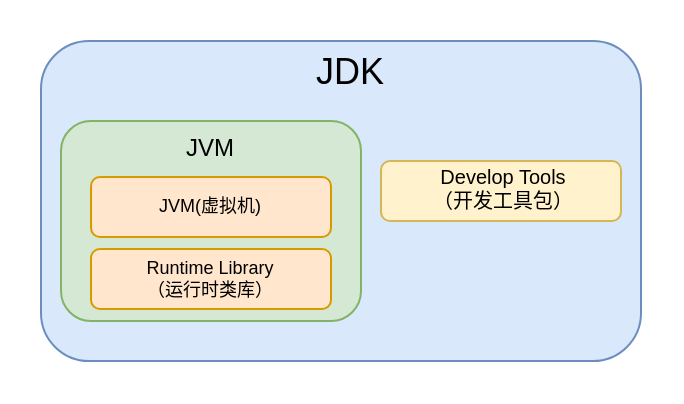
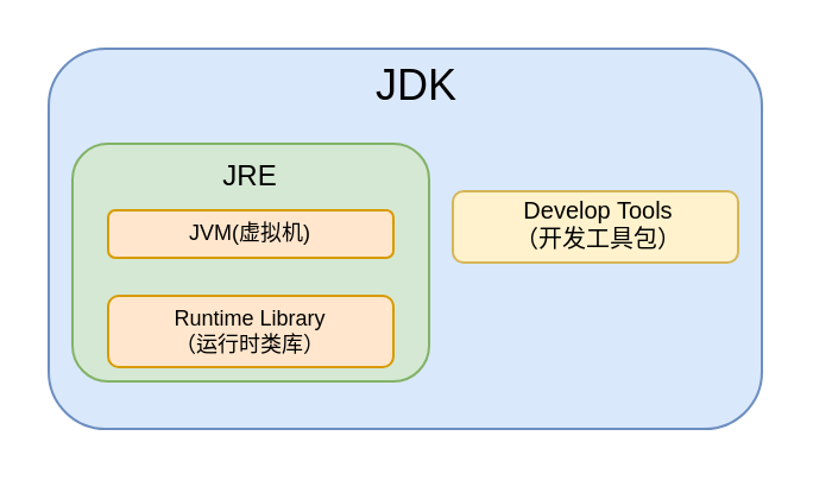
- <mxCell id="3" value="JVM" style="rounded=1;whiteSpace=wrap;html=1;fillColor=#d5e8d4;strokeColor=#82b366;labelPosition=center;verticalLabelPosition=top;align=center;verticalAlign=bottom;spacingBottom=-23;" parent="1" vertex="1"><mxGeometry x="30" y="60" width="150" height="100" as="geometry" /></mxCell>
+ <mxCell id="3" value="JRE" style="rounded=1;whiteSpace=wrap;html=1;fillColor=#d5e8d4;strokeColor=#82b366;labelPosition=center;verticalLabelPosition=top;align=center;verticalAlign=bottom;spacingBottom=-23;" parent="1" vertex="1"><mxGeometry x="30" y="60" width="150" height="100" as="geometry" /></mxCell>
- <mxCell id="5" value="JVM(虚拟机)" style="rounded=1;whiteSpace=wrap;html=1;fillColor=#ffe6cc;strokeColor=#d79b00;fontSize=9;spacing=2;align=center;" parent="1" vertex="1"><mxGeometry x="45" y="88" width="120" height="30" as="geometry" /></mxCell>
+ <mxCell id="5" value="JVM(虚拟机)" style="rounded=1;whiteSpace=wrap;html=1;fillColor=#ffe6cc;strokeColor=#d79b00;fontSize=9;spacing=2;align=center;" parent="1" vertex="1"><mxGeometry x="45" y="88" width="120" height="20" as="geometry" /></mxCell>
